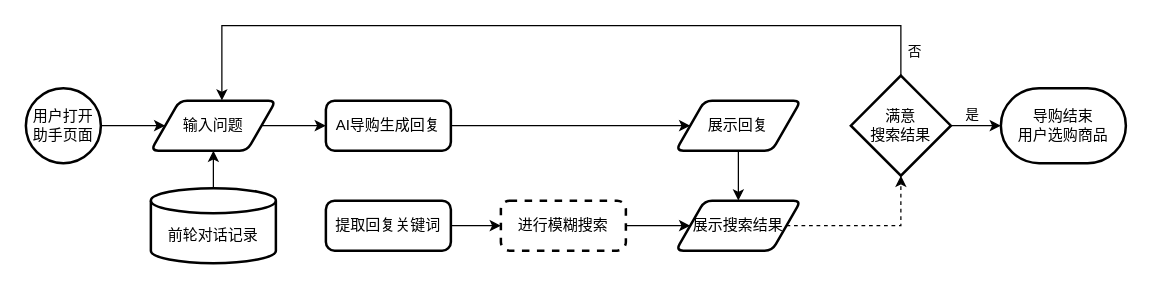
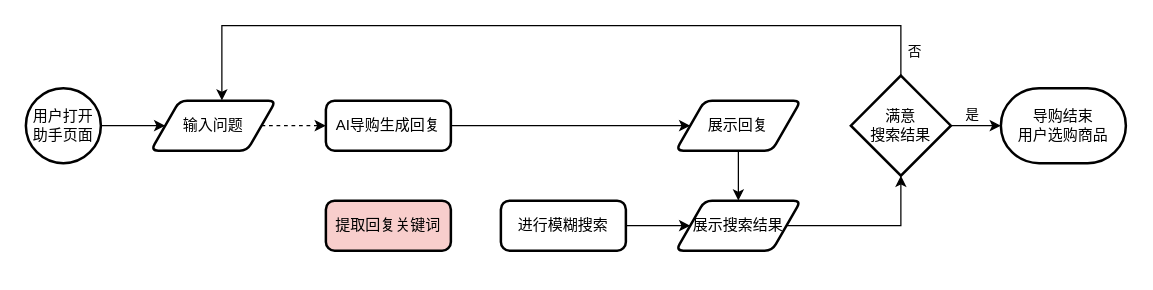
- <mxCell id="4" value="" style="edgeStyle=orthogonalEdgeStyle;rounded=0;orthogonalLoop=1;jettySize=auto;html=1;" edge="1" parent="1" source="5" target="7"><mxGeometry relative="1" as="geometry" /></mxCell>
+ <mxCell id="4" value="" style="edgeStyle=orthogonalEdgeStyle;rounded=0;orthogonalLoop=1;jettySize=auto;html=1;dashed=1;" edge="1" parent="1" source="5" target="7"><mxGeometry relative="1" as="geometry" /></mxCell>
- <mxCell id="21" value="" style="edgeStyle=orthogonalEdgeStyle;rounded=0;orthogonalLoop=1;jettySize=auto;html=1;" edge="1" parent="1" source="22" target="5"><mxGeometry relative="1" as="geometry" /></mxCell>
- <mxCell id="22" value="&lt;div&gt;&lt;br&gt;&lt;/div&gt;前轮对话记录" style="strokeWidth=2;html=1;shape=mxgraph.flowchart.database;whiteSpace=wrap;" vertex="1" parent="1"><mxGeometry x="120" y="150" width="100" height="60" as="geometry" /></mxCell>
- <mxCell id="9" value="提取回复关键词" style="rounded=1;whiteSpace=wrap;html=1;absoluteArcSize=1;arcSize=14;strokeWidth=2;" vertex="1" parent="1"><mxGeometry x="260" y="160" width="100" height="40" as="geometry" /></mxCell>
+ <mxCell id="9" value="提取回复关键词" style="rounded=1;whiteSpace=wrap;html=1;absoluteArcSize=1;arcSize=14;strokeWidth=2;fillColor=#f8cecc;" vertex="1" parent="1"><mxGeometry x="260" y="160" width="100" height="40" as="geometry" /></mxCell>
- <mxCell id="8" value="" style="edgeStyle=orthogonalEdgeStyle;rounded=0;orthogonalLoop=1;jettySize=auto;html=1;" edge="1" parent="1" source="9" target="11"><mxGeometry relative="1" as="geometry" /></mxCell>
- <mxCell id="11" value="进行模糊搜索" style="rounded=1;whiteSpace=wrap;html=1;absoluteArcSize=1;arcSize=14;strokeWidth=2;dashed=1;" vertex="1" parent="1"><mxGeometry x="400" y="160" width="100" height="40" as="geometry" /></mxCell>
+ <mxCell id="11" value="进行模糊搜索" style="rounded=1;whiteSpace=wrap;html=1;absoluteArcSize=1;arcSize=14;strokeWidth=2;" vertex="1" parent="1"><mxGeometry x="400" y="160" width="100" height="40" as="geometry" /></mxCell>
- <mxCell id="18" style="edgeStyle=orthogonalEdgeStyle;rounded=0;orthogonalLoop=1;jettySize=auto;html=1;entryX=0.5;entryY=1;entryDx=0;entryDy=0;entryPerimeter=0;dashed=1;" edge="1" parent="1" source="12" target="17"><mxGeometry relative="1" as="geometry"><mxPoint x="770" y="190" as="targetPoint" /></mxGeometry></mxCell>
+ <mxCell id="18" style="edgeStyle=orthogonalEdgeStyle;rounded=0;orthogonalLoop=1;jettySize=auto;html=1;entryX=0.5;entryY=1;entryDx=0;entryDy=0;entryPerimeter=0;" edge="1" parent="1" source="12" target="17"><mxGeometry relative="1" as="geometry"><mxPoint x="770" y="190" as="targetPoint" /></mxGeometry></mxCell>
